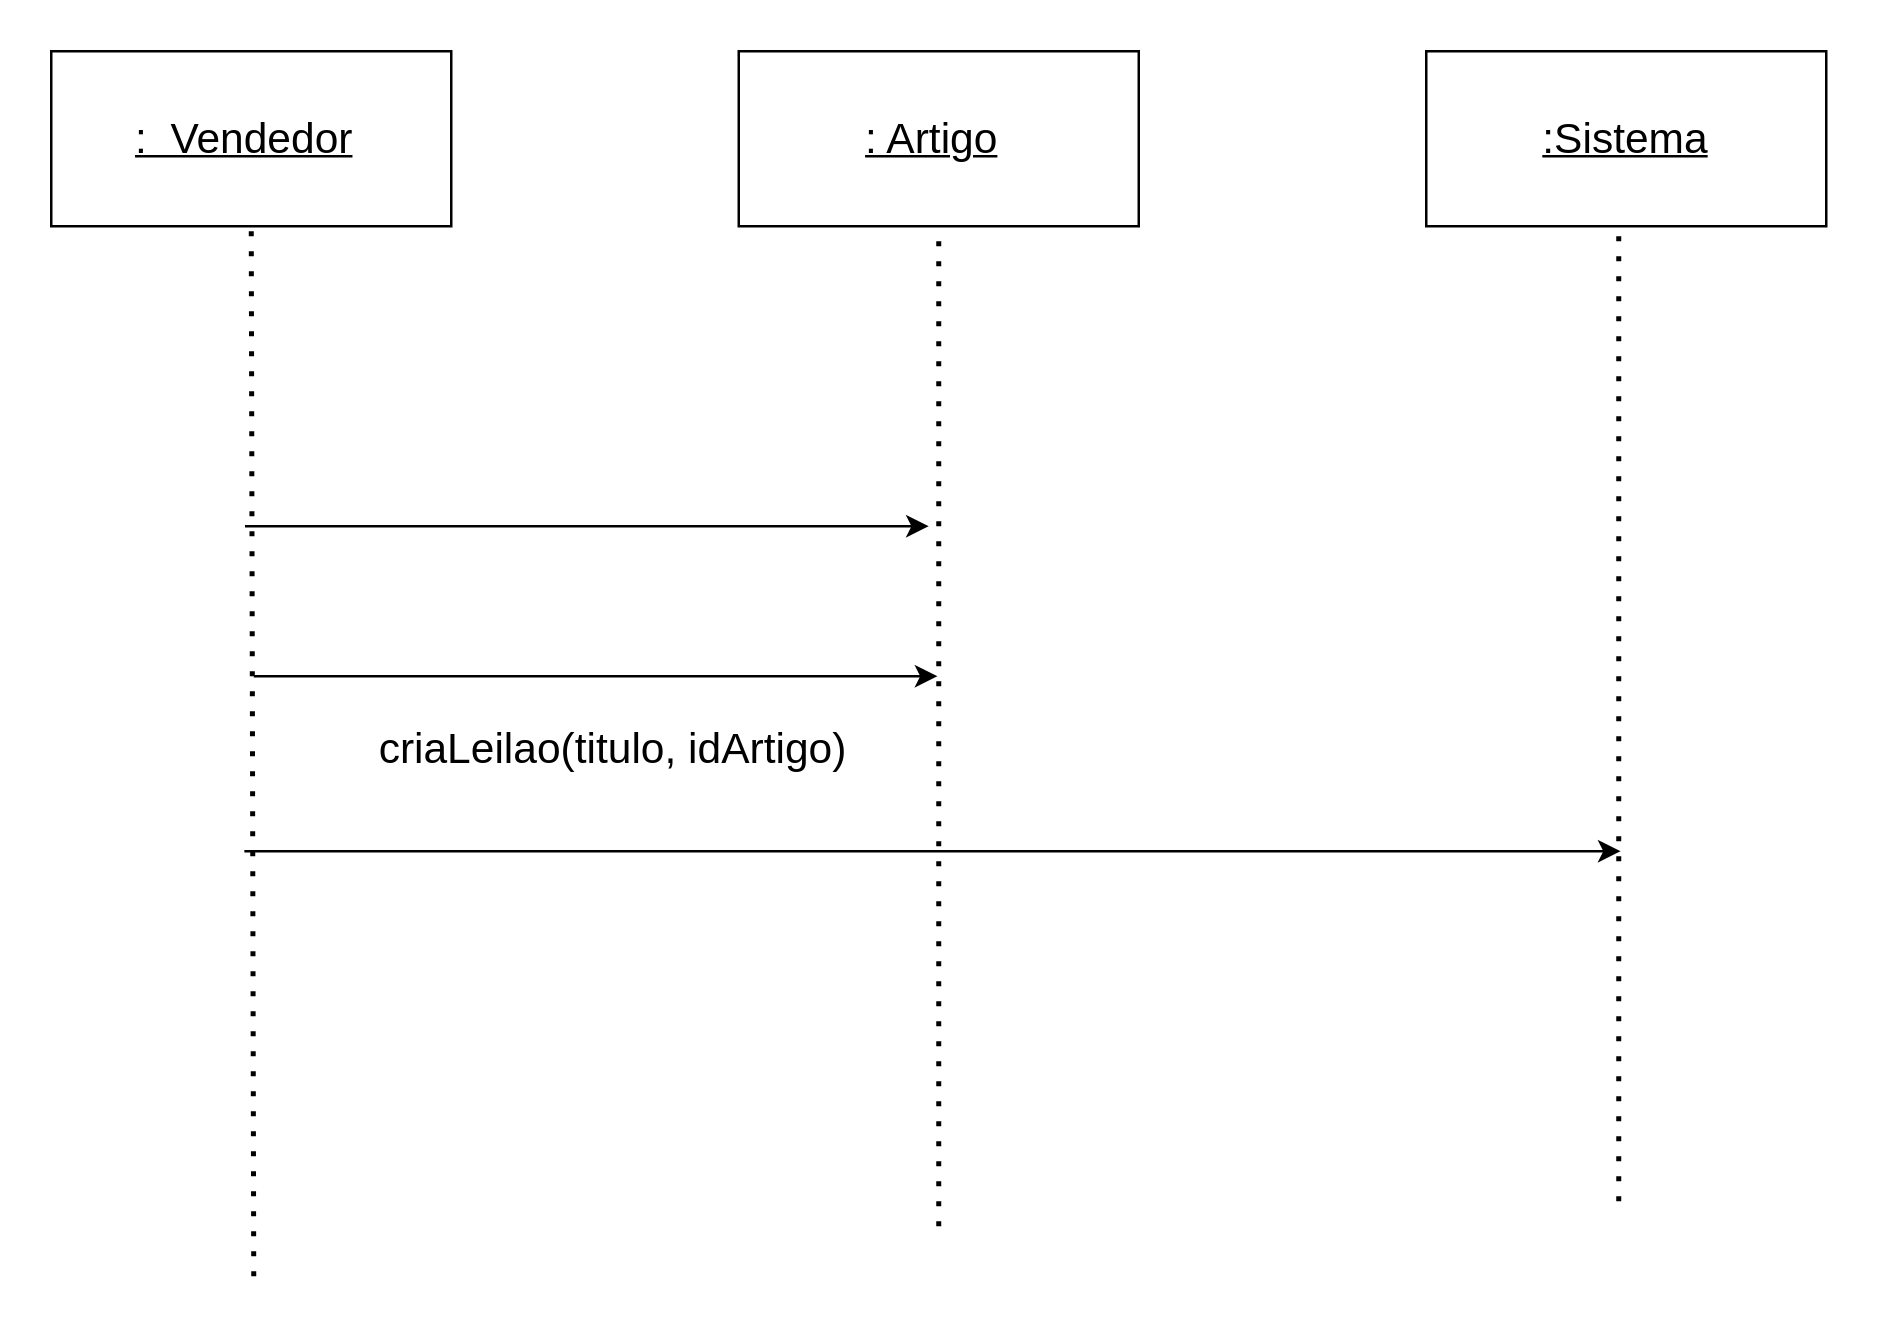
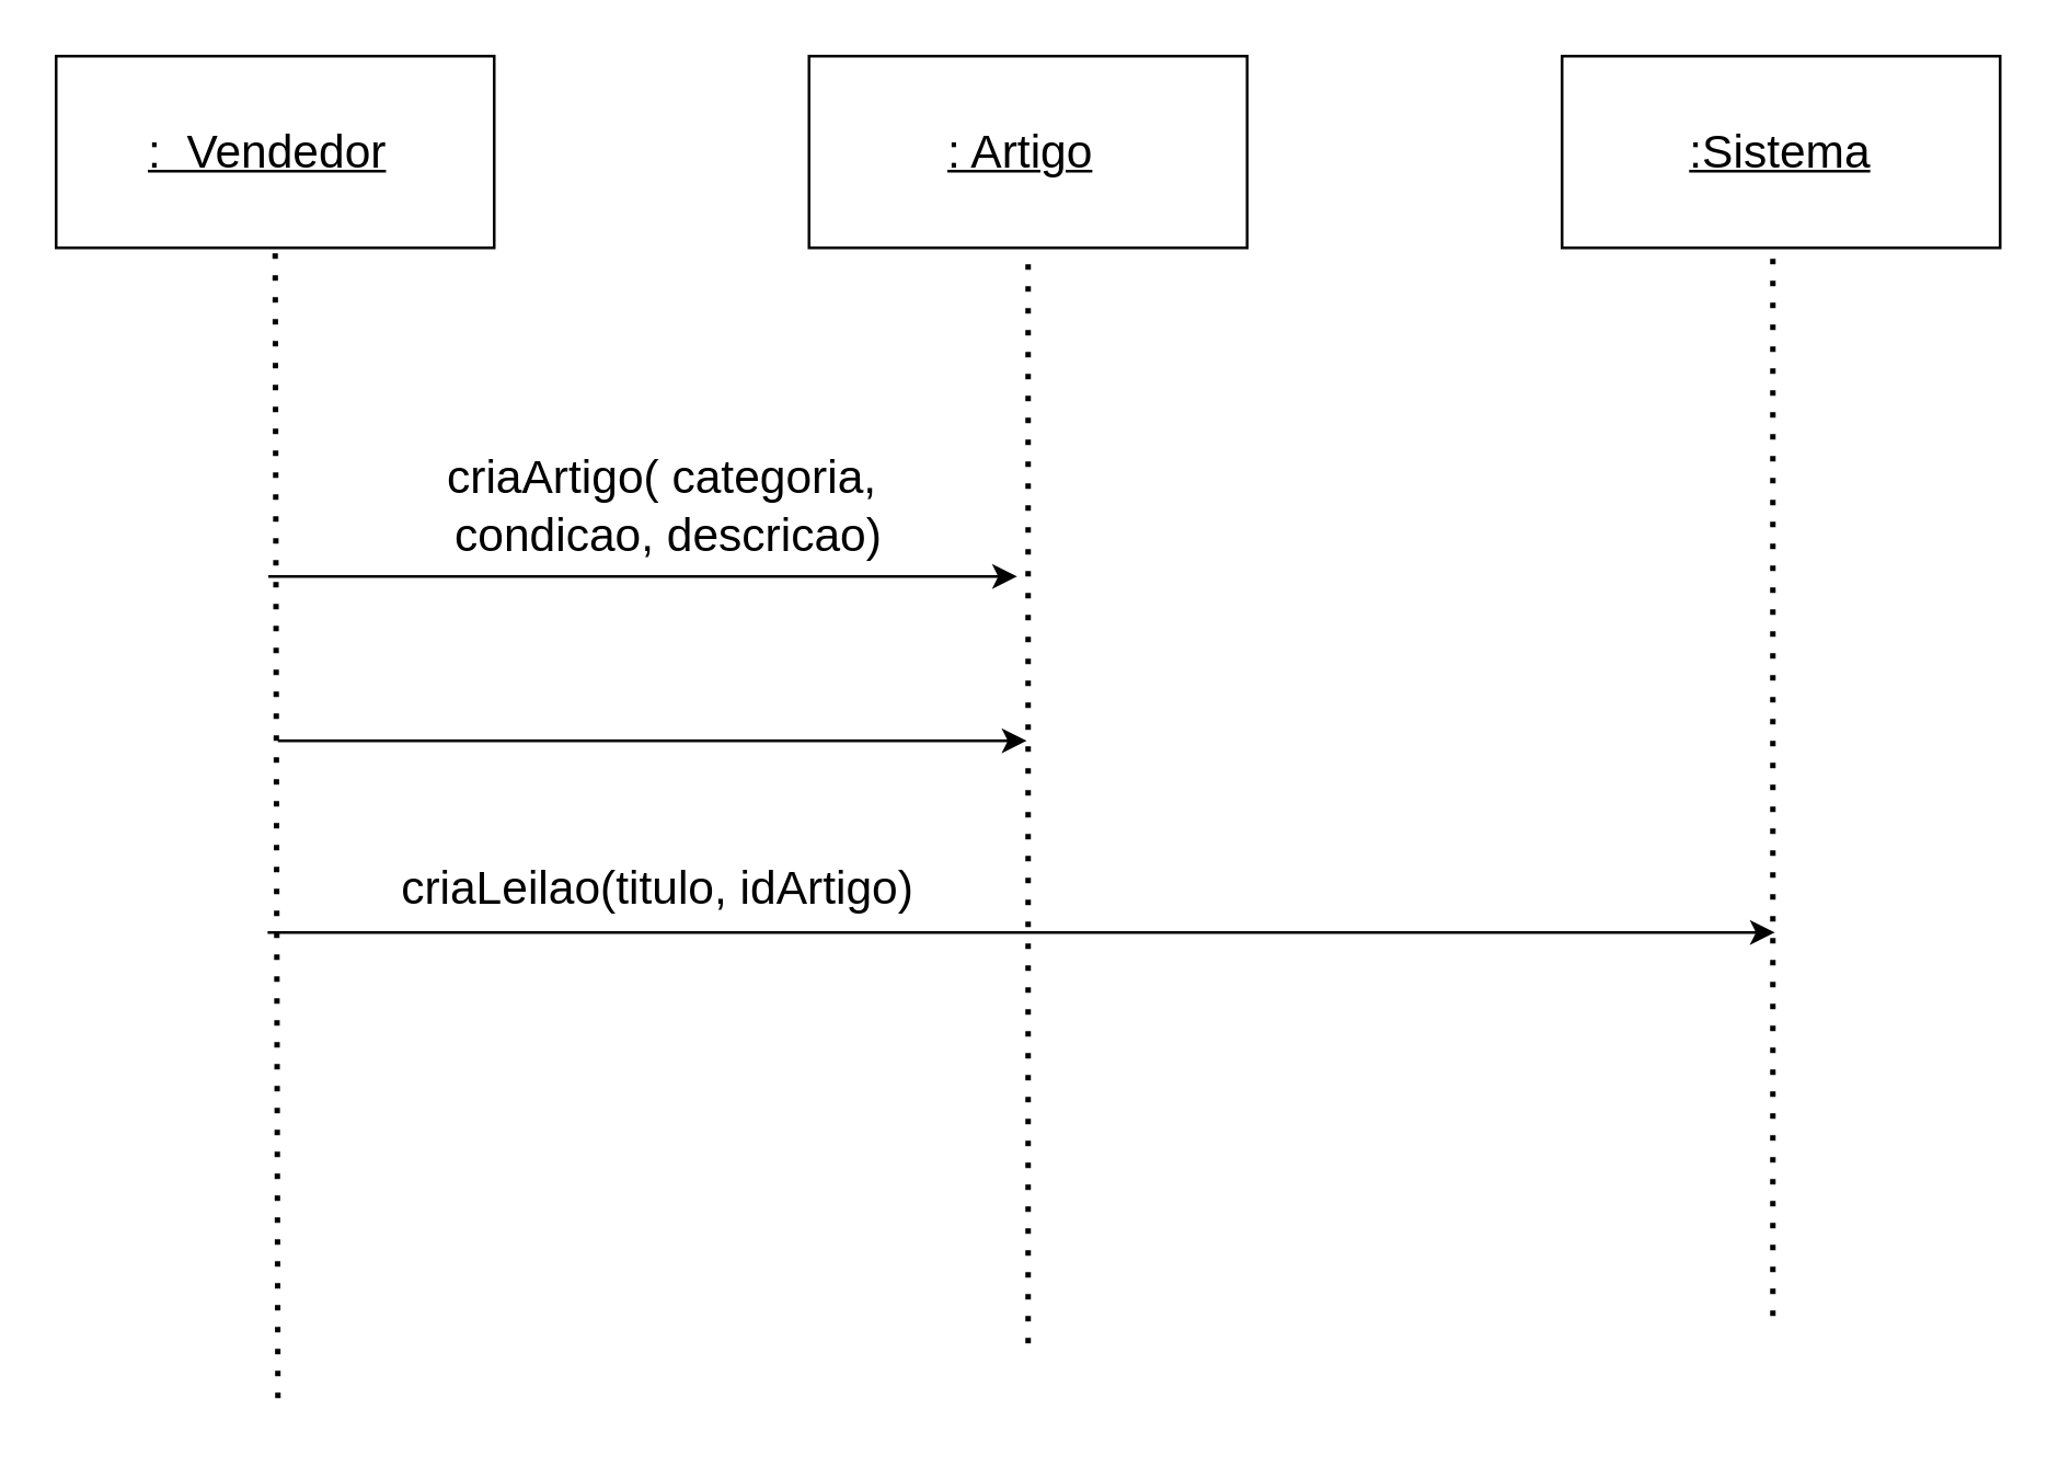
+ <mxCell id="15" value="&lt;span style=&quot;font-size: 17px;&quot;&gt;criaArtigo( categoria,&amp;nbsp; condicao, descricao)&lt;/span&gt;" style="text;html=1;strokeColor=none;fillColor=none;align=center;verticalAlign=middle;whiteSpace=wrap;rounded=0;fontStyle=0" parent="1" vertex="1"><mxGeometry x="151" y="170" width="186" height="30" as="geometry" /></mxCell>
- <mxCell id="7" value="&lt;span style=&quot;font-size: 17px;&quot;&gt;criaLeilao(titulo, idArtigo)&lt;/span&gt;" style="text;html=1;strokeColor=none;fillColor=none;align=center;verticalAlign=middle;whiteSpace=wrap;rounded=0;fontStyle=0" parent="1" vertex="1"><mxGeometry x="115" y="285" width="260" height="30" as="geometry" /></mxCell>
+ <mxCell id="7" value="&lt;span style=&quot;font-size: 17px;&quot;&gt;criaLeilao(titulo, idArtigo)&lt;/span&gt;" style="text;html=1;strokeColor=none;fillColor=none;align=center;verticalAlign=middle;whiteSpace=wrap;rounded=0;fontStyle=0" parent="1" vertex="1"><mxGeometry x="110" y="310" width="260" height="30" as="geometry" /></mxCell>
